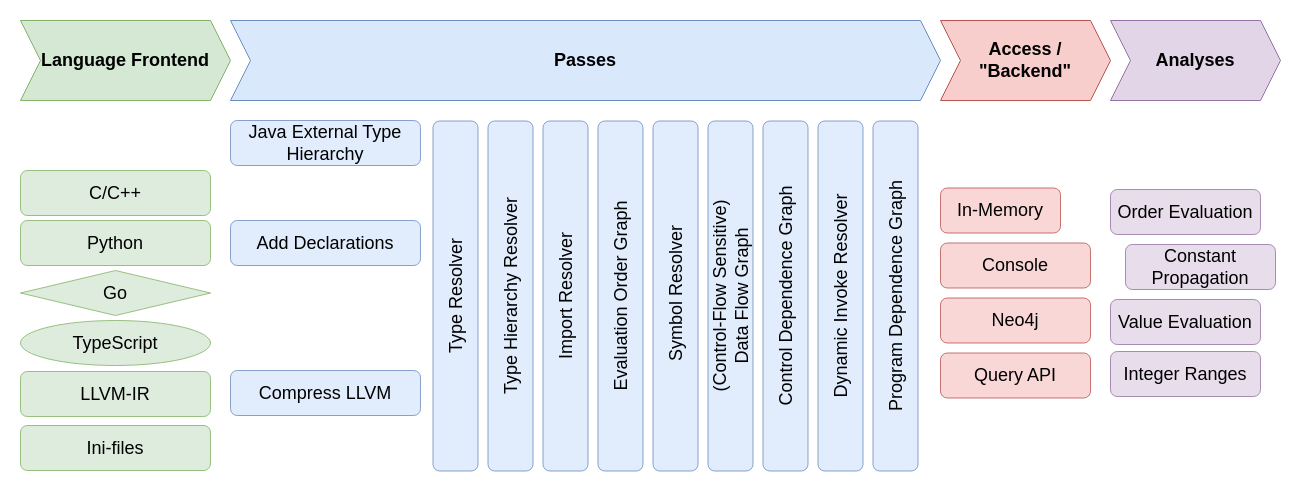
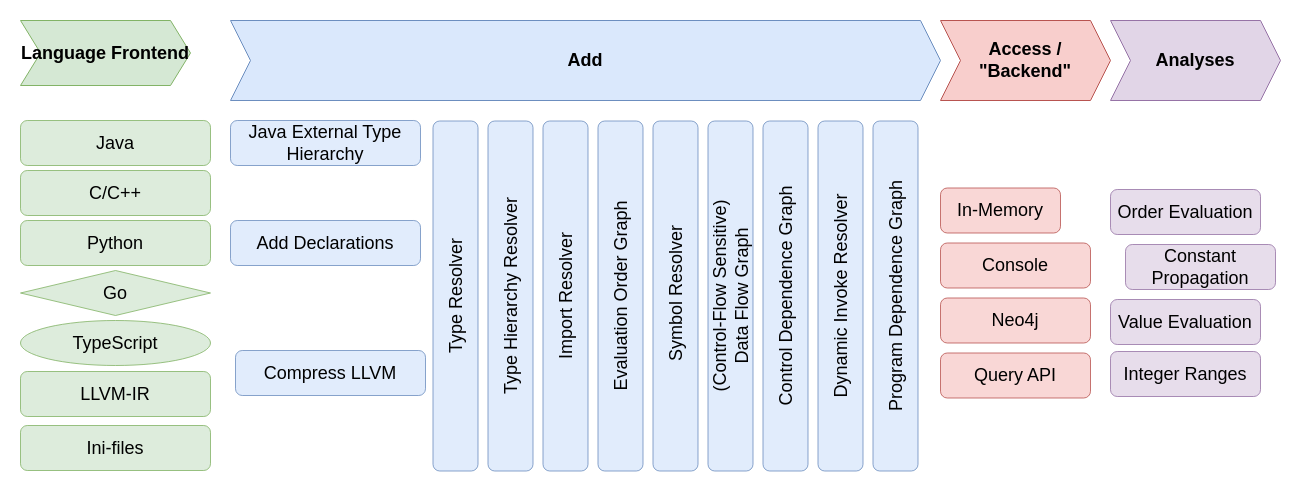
- <mxCell id="2" value="&lt;font style=&quot;font-size: 18px;&quot;&gt;&lt;b&gt;Language Frontend&lt;/b&gt;&lt;/font&gt;" style="shape=step;perimeter=stepPerimeter;whiteSpace=wrap;html=1;fixedSize=1;fillColor=#d5e8d4;strokeColor=#82b366;" parent="1" vertex="1"><mxGeometry x="20" y="20" width="210" height="80" as="geometry" /></mxCell>
+ <mxCell id="2" value="&lt;font style=&quot;font-size: 18px;&quot;&gt;&lt;b&gt;Language Frontend&lt;/b&gt;&lt;/font&gt;" style="shape=step;perimeter=stepPerimeter;whiteSpace=wrap;html=1;fixedSize=1;fillColor=#d5e8d4;strokeColor=#82b366;" parent="1" vertex="1"><mxGeometry x="20" y="20" width="170" height="65" as="geometry" /></mxCell>
- <mxCell id="3" value="&lt;font style=&quot;font-size: 18px;&quot;&gt;&lt;b&gt;Passes&lt;/b&gt;&lt;/font&gt;" style="shape=step;perimeter=stepPerimeter;whiteSpace=wrap;html=1;fixedSize=1;fillColor=#dae8fc;strokeColor=#6c8ebf;" parent="1" vertex="1"><mxGeometry x="230" y="20" width="710" height="80" as="geometry" /></mxCell>
+ <mxCell id="3" value="&lt;font style=&quot;font-size: 18px;&quot;&gt;&lt;b&gt;Add&lt;/b&gt;&lt;/font&gt;" style="shape=step;perimeter=stepPerimeter;whiteSpace=wrap;html=1;fixedSize=1;fillColor=#dae8fc;strokeColor=#6c8ebf;" parent="1" vertex="1"><mxGeometry x="230" y="20" width="710" height="80" as="geometry" /></mxCell>
+ <mxCell id="4" value="Java" style="rounded=1;whiteSpace=wrap;html=1;fontSize=18;fillColor=#d5e8d4;strokeColor=#82b366;opacity=80;" parent="1" vertex="1"><mxGeometry x="20" y="120" width="190" height="45" as="geometry" /></mxCell>
- <mxCell id="11" value="Compress LLVM" style="rounded=1;whiteSpace=wrap;html=1;fontSize=18;fillColor=#dae8fc;strokeColor=#6c8ebf;opacity=80;" parent="1" vertex="1"><mxGeometry x="230" y="370" width="190" height="45" as="geometry" /></mxCell>
+ <mxCell id="11" value="Compress LLVM" style="rounded=1;whiteSpace=wrap;html=1;fontSize=18;fillColor=#dae8fc;strokeColor=#6c8ebf;opacity=80;" parent="1" vertex="1"><mxGeometry x="235" y="350" width="190" height="45" as="geometry" /></mxCell>
